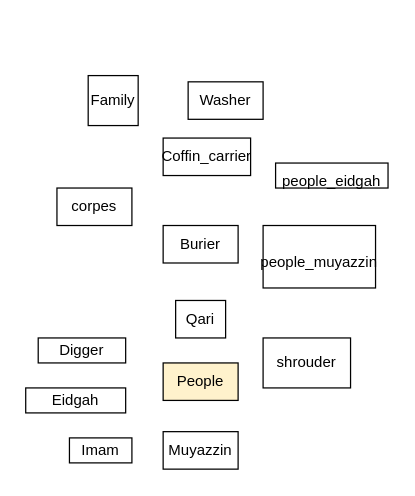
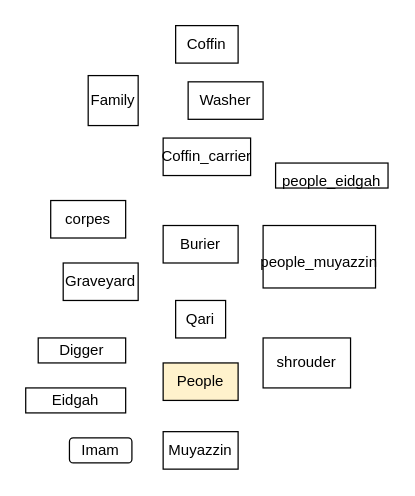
+ <mxCell id="14" value="Coffin" style="rounded=0;whiteSpace=wrap;html=1;" vertex="1" parent="1"><mxGeometry x="140" y="20" width="50" height="30" as="geometry" /></mxCell>
- <mxCell id="3" value="corpes" style="rounded=0;whiteSpace=wrap;html=1;" vertex="1" parent="1"><mxGeometry x="45" y="150" width="60" height="30" as="geometry" /></mxCell>
+ <mxCell id="3" value="corpes" style="rounded=0;whiteSpace=wrap;html=1;" vertex="1" parent="1"><mxGeometry x="40" y="160" width="60" height="30" as="geometry" /></mxCell>
+ <mxCell id="4" value="Graveyard" style="rounded=0;whiteSpace=wrap;html=1;" vertex="1" parent="1"><mxGeometry x="50" y="210" width="60" height="30" as="geometry" /></mxCell>
- <mxCell id="7" value="Imam" style="rounded=0;whiteSpace=wrap;html=1;" vertex="1" parent="1"><mxGeometry x="55" y="350" width="50" height="20" as="geometry" /></mxCell>
+ <mxCell id="7" value="Imam" style="whiteSpace=wrap;html=1;rounded=1;" vertex="1" parent="1"><mxGeometry x="55" y="350" width="50" height="20" as="geometry" /></mxCell>
